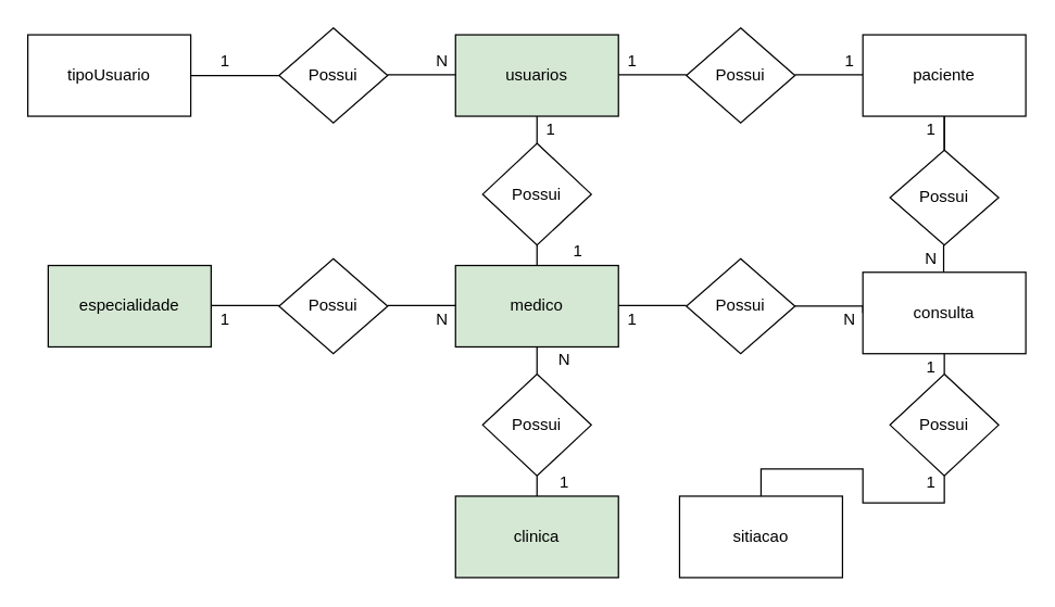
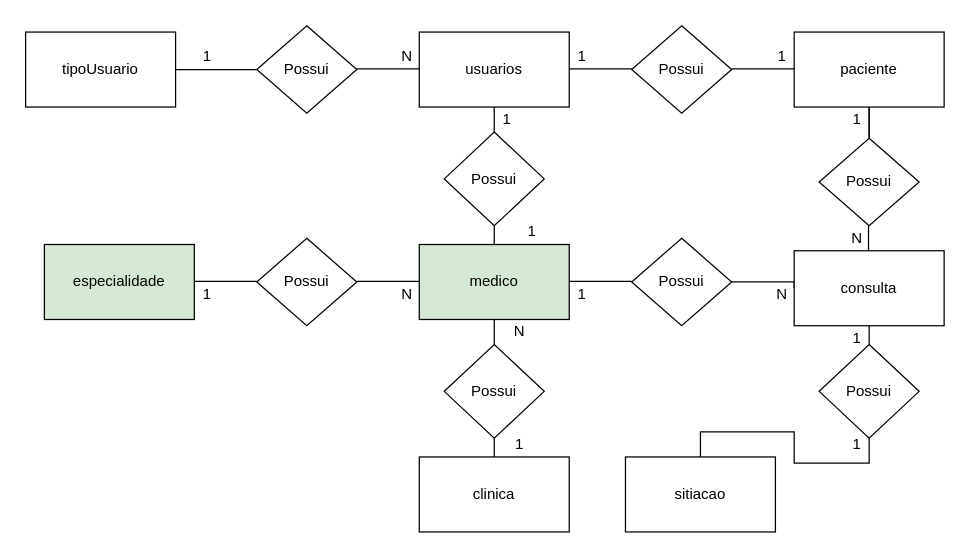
- <mxCell id="7" value="usuarios" style="rounded=0;whiteSpace=wrap;html=1;fillColor=#d5e8d4;" vertex="1" parent="1"><mxGeometry x="335" y="25" width="120" height="60" as="geometry" /></mxCell>
+ <mxCell id="7" value="usuarios" style="rounded=0;whiteSpace=wrap;html=1;" vertex="1" parent="1"><mxGeometry x="335" y="25" width="120" height="60" as="geometry" /></mxCell>
- <mxCell id="29" value="clinica" style="rounded=0;whiteSpace=wrap;html=1;fillColor=#d5e8d4;" vertex="1" parent="1"><mxGeometry x="335" y="365" width="120" height="60" as="geometry" /></mxCell>
+ <mxCell id="29" value="clinica" style="rounded=0;whiteSpace=wrap;html=1;" vertex="1" parent="1"><mxGeometry x="335" y="365" width="120" height="60" as="geometry" /></mxCell>
